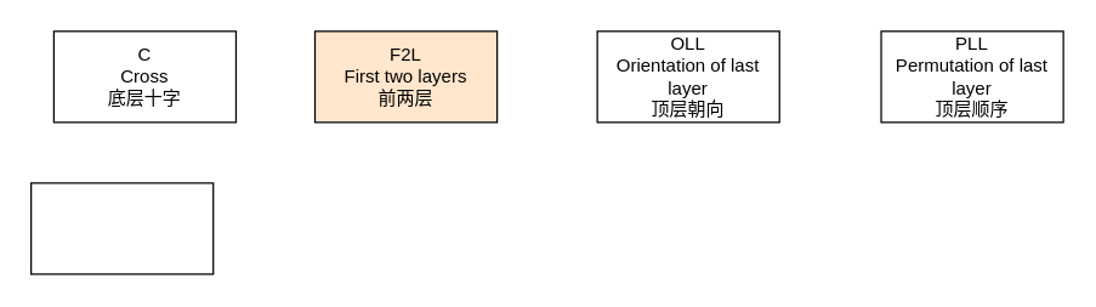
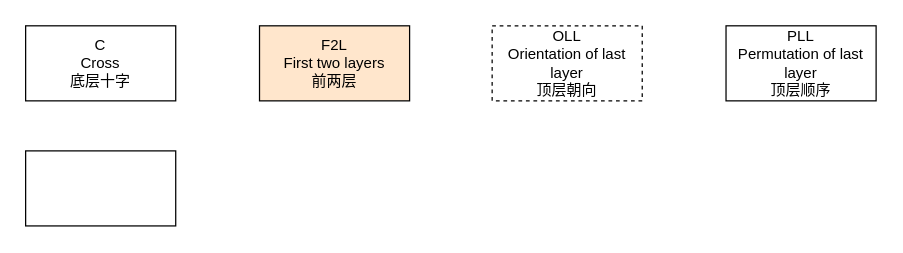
- <mxCell id="2" value="C &lt;br&gt;Cross &lt;br&gt;底层十字" style="rounded=0;whiteSpace=wrap;html=1;" vertex="1" parent="1"><mxGeometry x="35" y="20" width="120" height="60" as="geometry" /></mxCell>
+ <mxCell id="2" value="C &lt;br&gt;Cross &lt;br&gt;底层十字" style="rounded=0;whiteSpace=wrap;html=1;" vertex="1" parent="1"><mxGeometry x="20" y="20" width="120" height="60" as="geometry" /></mxCell>
- <mxCell id="4" value="OLL&lt;br&gt;Orientation of last layer&lt;br&gt;顶层朝向" style="rounded=0;whiteSpace=wrap;html=1;" vertex="1" parent="1"><mxGeometry x="393" y="20" width="120" height="60" as="geometry" /></mxCell>
+ <mxCell id="4" value="OLL&lt;br&gt;Orientation of last layer&lt;br&gt;顶层朝向" style="rounded=0;whiteSpace=wrap;html=1;dashed=1;" vertex="1" parent="1"><mxGeometry x="393" y="20" width="120" height="60" as="geometry" /></mxCell>
